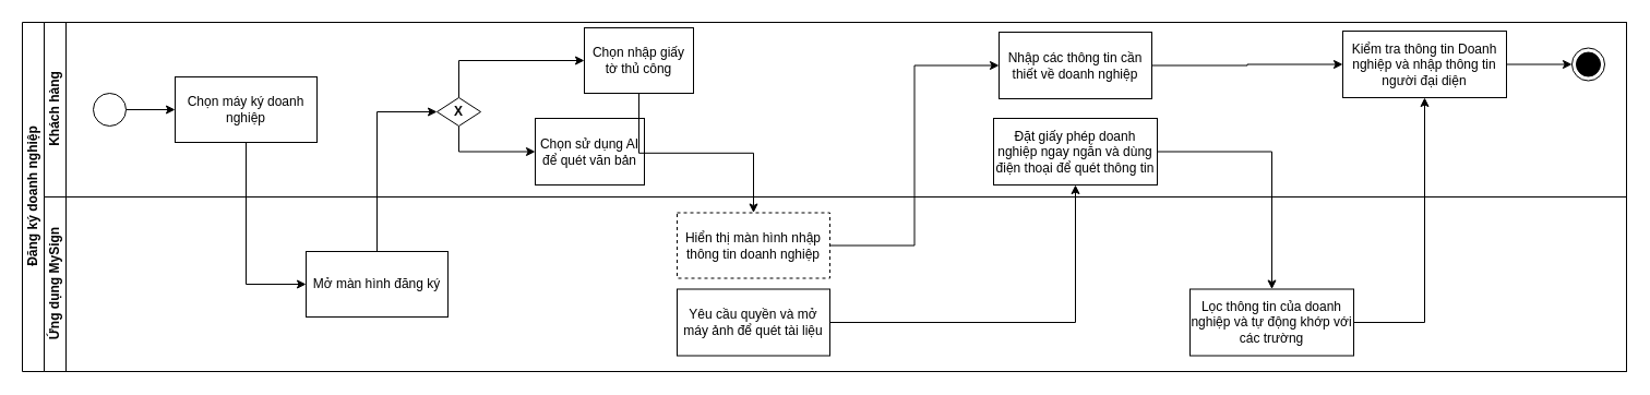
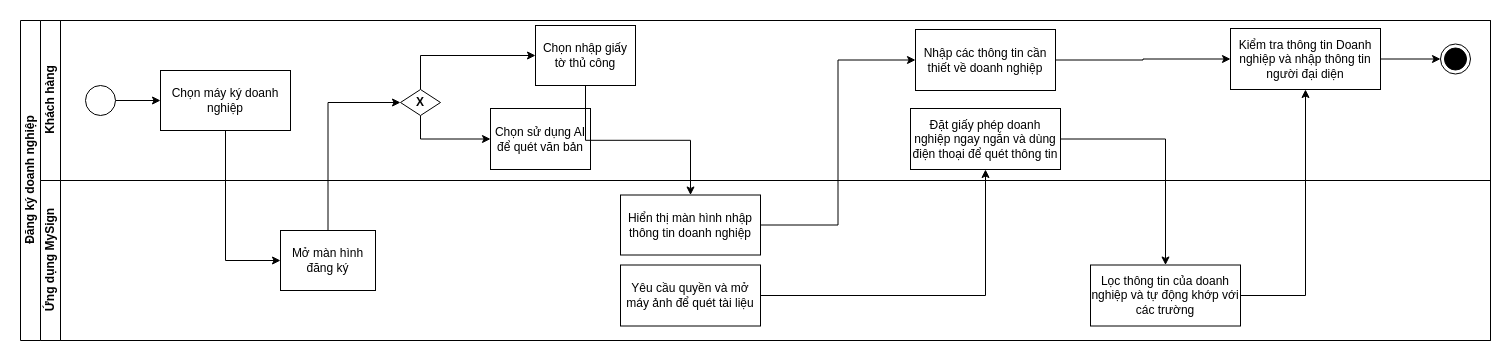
- <mxCell id="27" value="Hiển thị màn hình&amp;nbsp;nhập &lt;br&gt;thông tin doanh nghiệp" style="whiteSpace=wrap;html=1;dashed=1;" vertex="1" parent="24"><mxGeometry x="580" y="14.5" width="140" height="60" as="geometry" /></mxCell>
+ <mxCell id="27" value="Hiển thị màn hình&amp;nbsp;nhập &lt;br&gt;thông tin doanh nghiệp" style="whiteSpace=wrap;html=1;" vertex="1" parent="24"><mxGeometry x="580" y="14.5" width="140" height="60" as="geometry" /></mxCell>
- <mxCell id="25" value="Mở màn hình đăng ký" style="rounded=0;whiteSpace=wrap;html=1;fontFamily=Helvetica;fontSize=12;fontColor=#000000;align=center;" parent="24" vertex="1"><mxGeometry x="240" y="50" width="130" height="60" as="geometry" /></mxCell>
+ <mxCell id="25" value="Mở màn hình đăng ký" style="rounded=0;whiteSpace=wrap;html=1;fontFamily=Helvetica;fontSize=12;fontColor=#000000;align=center;" parent="24" vertex="1"><mxGeometry x="240" y="50" width="95" height="60" as="geometry" /></mxCell>
